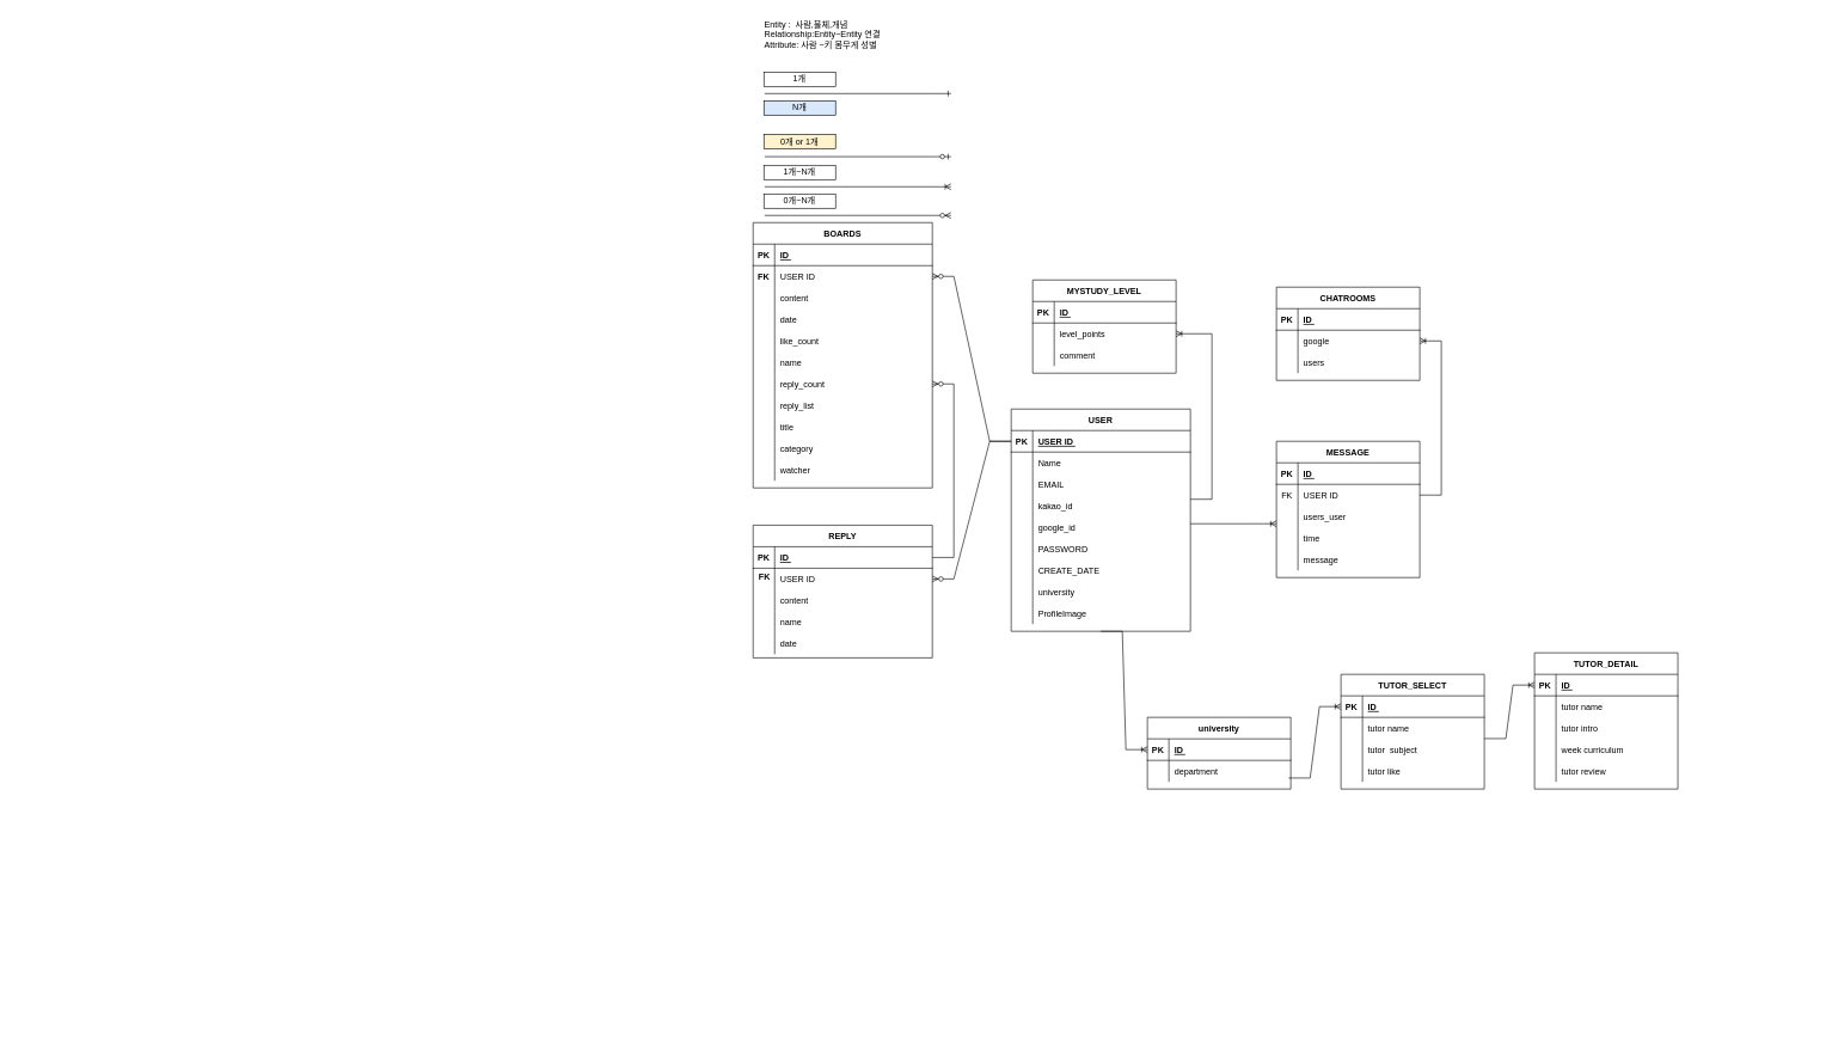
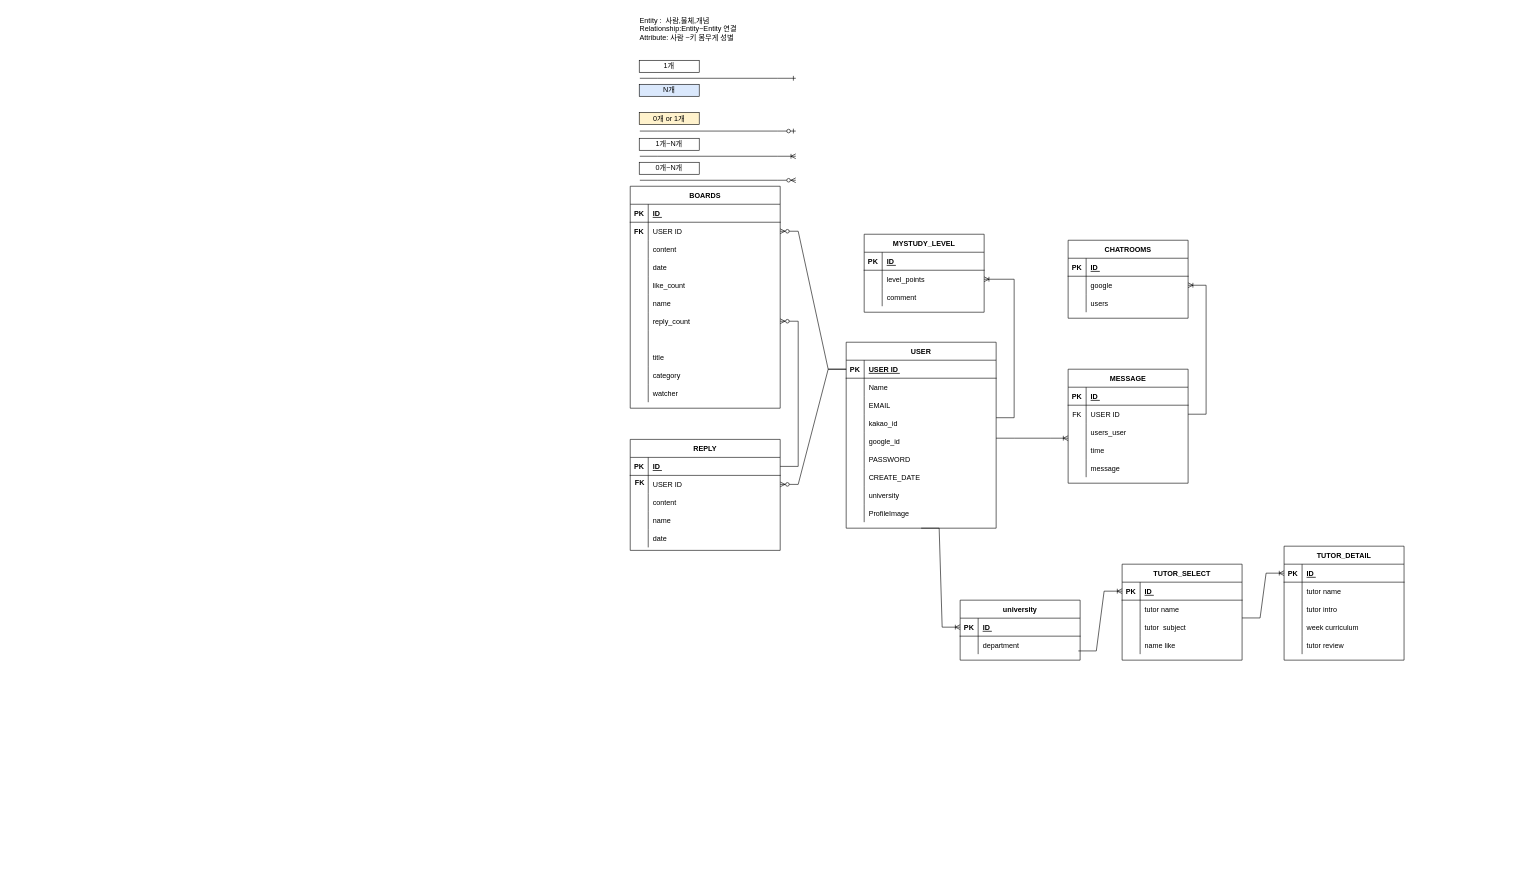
- <mxCell id="64" value="reply_list" style="shape=partialRectangle;overflow=hidden;connectable=0;fillColor=none;top=0;left=0;bottom=0;right=0;align=left;spacingLeft=6;" vertex="1" parent="62"><mxGeometry x="30" width="220" height="30" as="geometry"><mxRectangle width="220" height="30" as="alternateBounds" /></mxGeometry></mxCell>
- <mxCell id="146" value="tutor like" style="shape=partialRectangle;overflow=hidden;connectable=0;fillColor=none;top=0;left=0;bottom=0;right=0;align=left;spacingLeft=6;" vertex="1" parent="144"><mxGeometry x="30" width="170" height="30" as="geometry"><mxRectangle width="170" height="30" as="alternateBounds" /></mxGeometry></mxCell>
+ <mxCell id="146" value="name like" style="shape=partialRectangle;overflow=hidden;connectable=0;fillColor=none;top=0;left=0;bottom=0;right=0;align=left;spacingLeft=6;" vertex="1" parent="144"><mxGeometry x="30" width="170" height="30" as="geometry"><mxRectangle width="170" height="30" as="alternateBounds" /></mxGeometry></mxCell>
